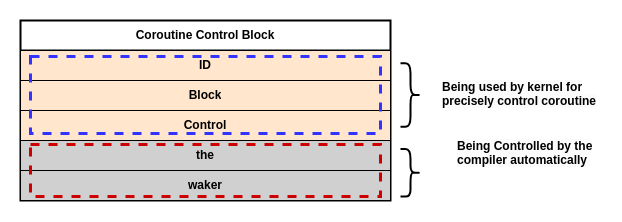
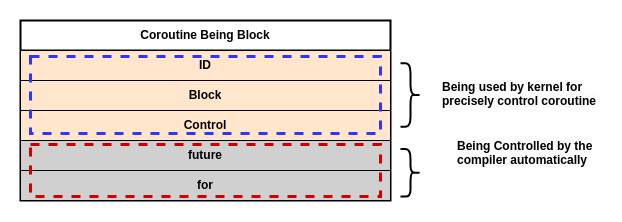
- <mxCell id="2" value="Coroutine Control Block" style="swimlane;fontStyle=1;childLayout=stackLayout;horizontal=1;startSize=30;horizontalStack=0;resizeParent=1;resizeParentMax=0;resizeLast=0;collapsible=1;marginBottom=0;whiteSpace=wrap;html=1;strokeWidth=2;" vertex="1" parent="1"><mxGeometry x="20" y="20" width="370" height="180" as="geometry" /></mxCell>
+ <mxCell id="2" value="Coroutine Being Block" style="swimlane;fontStyle=1;childLayout=stackLayout;horizontal=1;startSize=30;horizontalStack=0;resizeParent=1;resizeParentMax=0;resizeLast=0;collapsible=1;marginBottom=0;whiteSpace=wrap;html=1;strokeWidth=2;" vertex="1" parent="1"><mxGeometry x="20" y="20" width="370" height="180" as="geometry" /></mxCell>
- <mxCell id="6" value="the" style="text;strokeColor=default;fillColor=#D0D0D0;align=center;verticalAlign=middle;spacingLeft=4;spacingRight=4;overflow=hidden;points=[[0,0.5],[1,0.5]];portConstraint=eastwest;rotatable=0;whiteSpace=wrap;html=1;fontStyle=1" vertex="1" parent="2"><mxGeometry y="120" width="370" height="30" as="geometry" /></mxCell>
+ <mxCell id="6" value="future" style="text;strokeColor=default;fillColor=#D0D0D0;align=center;verticalAlign=middle;spacingLeft=4;spacingRight=4;overflow=hidden;points=[[0,0.5],[1,0.5]];portConstraint=eastwest;rotatable=0;whiteSpace=wrap;html=1;fontStyle=1" vertex="1" parent="2"><mxGeometry y="120" width="370" height="30" as="geometry" /></mxCell>
- <mxCell id="7" value="waker" style="text;strokeColor=default;fillColor=#D0D0D0;align=center;verticalAlign=middle;spacingLeft=4;spacingRight=4;overflow=hidden;points=[[0,0.5],[1,0.5]];portConstraint=eastwest;rotatable=0;whiteSpace=wrap;html=1;fontStyle=1" vertex="1" parent="2"><mxGeometry y="150" width="370" height="30" as="geometry" /></mxCell>
+ <mxCell id="7" value="for" style="text;strokeColor=default;fillColor=#D0D0D0;align=center;verticalAlign=middle;spacingLeft=4;spacingRight=4;overflow=hidden;points=[[0,0.5],[1,0.5]];portConstraint=eastwest;rotatable=0;whiteSpace=wrap;html=1;fontStyle=1" vertex="1" parent="2"><mxGeometry y="150" width="370" height="30" as="geometry" /></mxCell>
